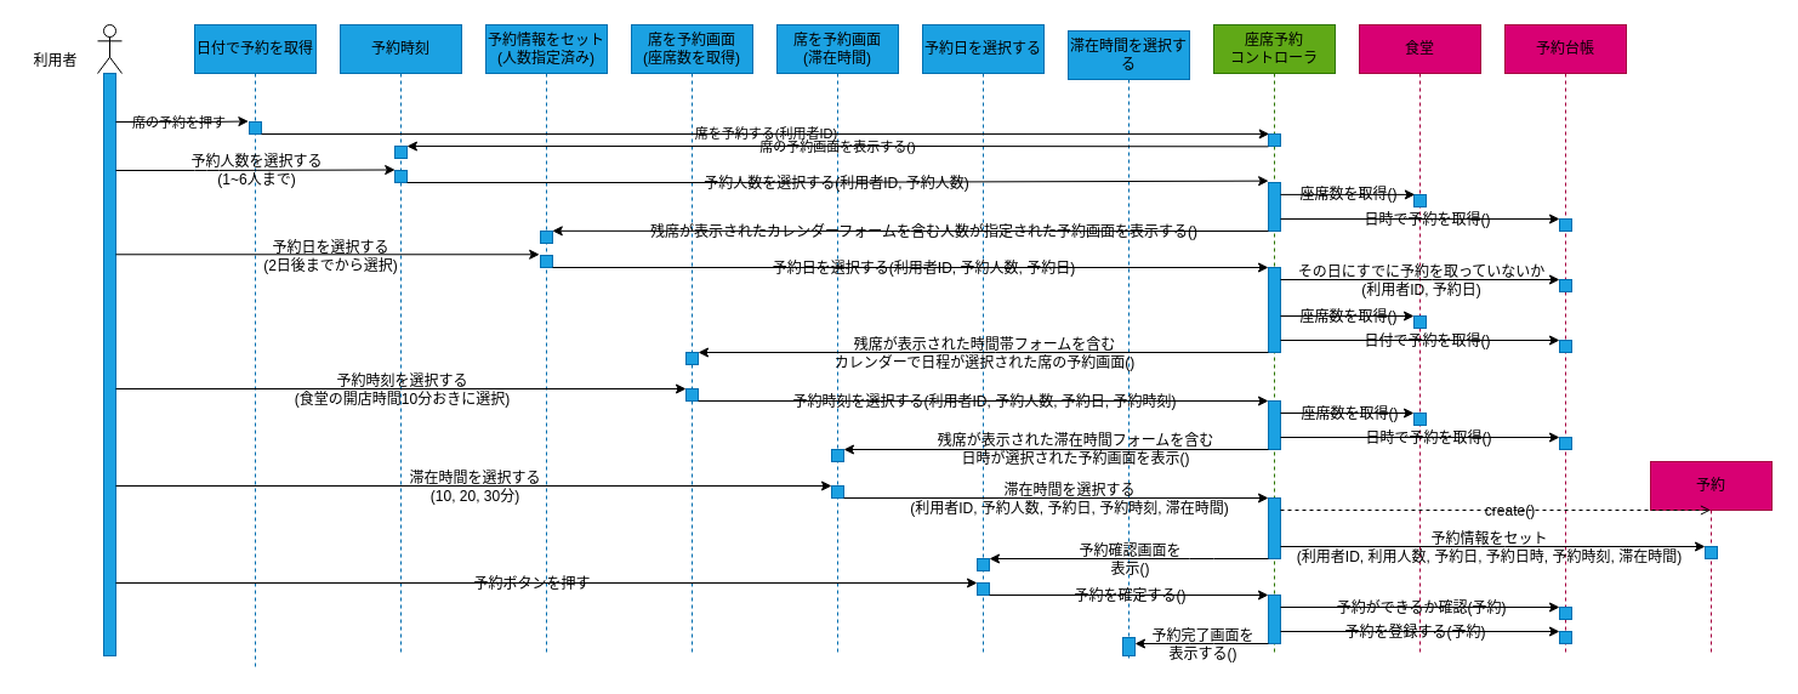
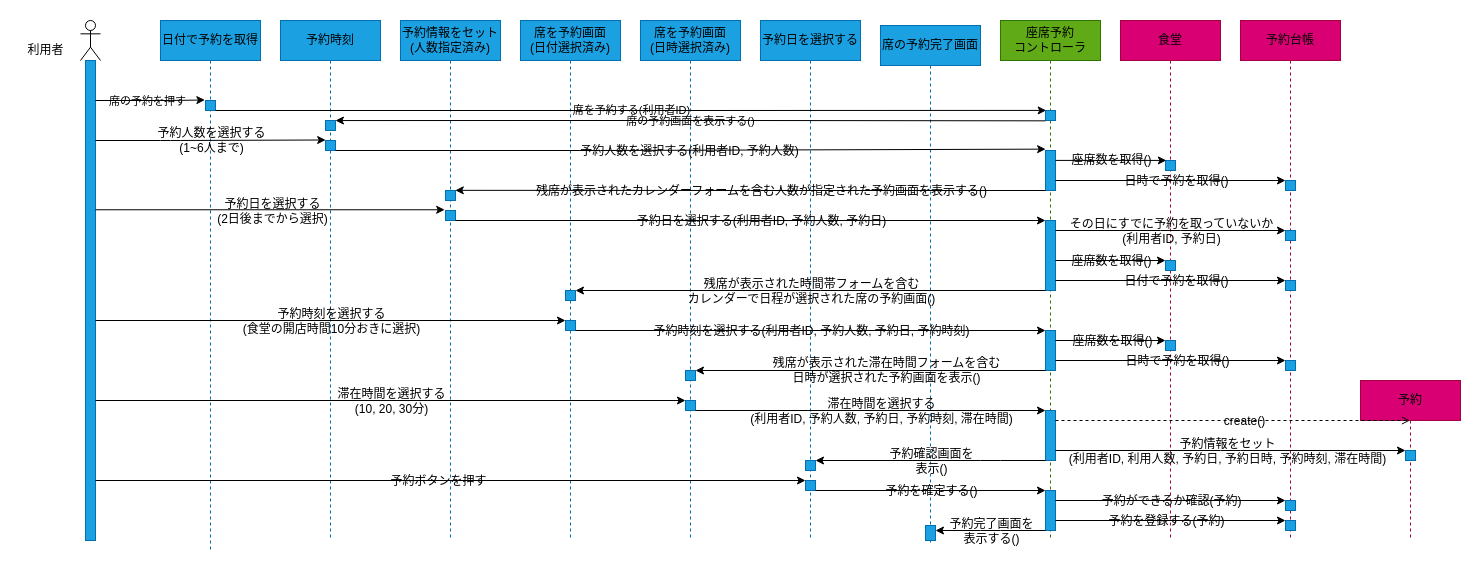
- <mxCell id="22" value="席を予約画面&lt;br&gt;(座席数を取得)" style="shape=umlLifeline;perimeter=lifelinePerimeter;whiteSpace=wrap;html=1;container=1;collapsible=0;recursiveResize=0;outlineConnect=0;labelBackgroundColor=none;fontColor=#000000;strokeColor=#006EAF;fillColor=#1ba1e2;" parent="1" vertex="1"><mxGeometry x="520" y="20" width="100" height="520" as="geometry" /></mxCell>
+ <mxCell id="22" value="席を予約画面&lt;br&gt;(日付選択済み)" style="shape=umlLifeline;perimeter=lifelinePerimeter;whiteSpace=wrap;html=1;container=1;collapsible=0;recursiveResize=0;outlineConnect=0;labelBackgroundColor=none;fontColor=#000000;strokeColor=#006EAF;fillColor=#1ba1e2;" parent="1" vertex="1"><mxGeometry x="520" y="20" width="100" height="520" as="geometry" /></mxCell>
- <mxCell id="25" value="席を予約画面&lt;br&gt;(滞在時間)" style="shape=umlLifeline;perimeter=lifelinePerimeter;whiteSpace=wrap;html=1;container=1;collapsible=0;recursiveResize=0;outlineConnect=0;labelBackgroundColor=none;fontColor=#000000;strokeColor=#006EAF;fillColor=#1ba1e2;" parent="1" vertex="1"><mxGeometry x="640" y="20" width="100" height="520" as="geometry" /></mxCell>
+ <mxCell id="25" value="席を予約画面&lt;br&gt;(日時選択済み)" style="shape=umlLifeline;perimeter=lifelinePerimeter;whiteSpace=wrap;html=1;container=1;collapsible=0;recursiveResize=0;outlineConnect=0;labelBackgroundColor=none;fontColor=#000000;strokeColor=#006EAF;fillColor=#1ba1e2;" parent="1" vertex="1"><mxGeometry x="640" y="20" width="100" height="520" as="geometry" /></mxCell>
- <mxCell id="31" value="滞在時間を選択する" style="shape=umlLifeline;perimeter=lifelinePerimeter;whiteSpace=wrap;html=1;container=1;collapsible=0;recursiveResize=0;outlineConnect=0;labelBackgroundColor=none;fontColor=#000000;strokeColor=#006EAF;fillColor=#1ba1e2;" parent="1" vertex="1"><mxGeometry x="880" y="25" width="100" height="520" as="geometry" /></mxCell>
+ <mxCell id="31" value="席の予約完了画面" style="shape=umlLifeline;perimeter=lifelinePerimeter;whiteSpace=wrap;html=1;container=1;collapsible=0;recursiveResize=0;outlineConnect=0;labelBackgroundColor=none;fontColor=#000000;strokeColor=#006EAF;fillColor=#1ba1e2;" parent="1" vertex="1"><mxGeometry x="880" y="25" width="100" height="520" as="geometry" /></mxCell>
